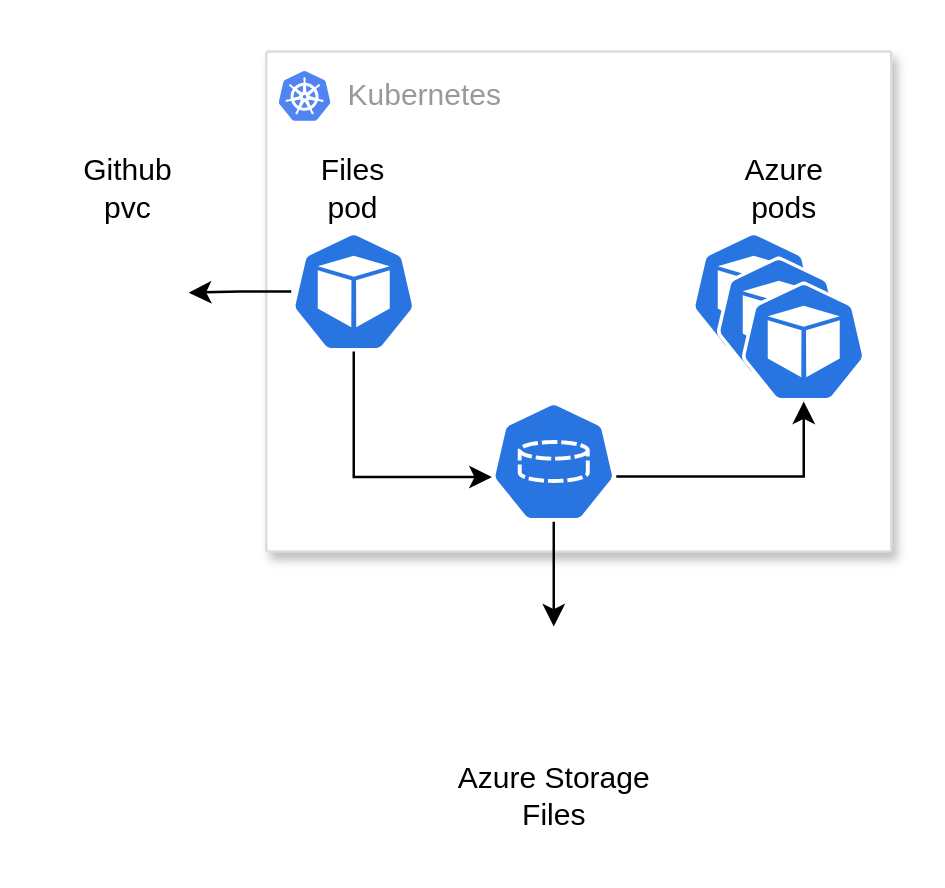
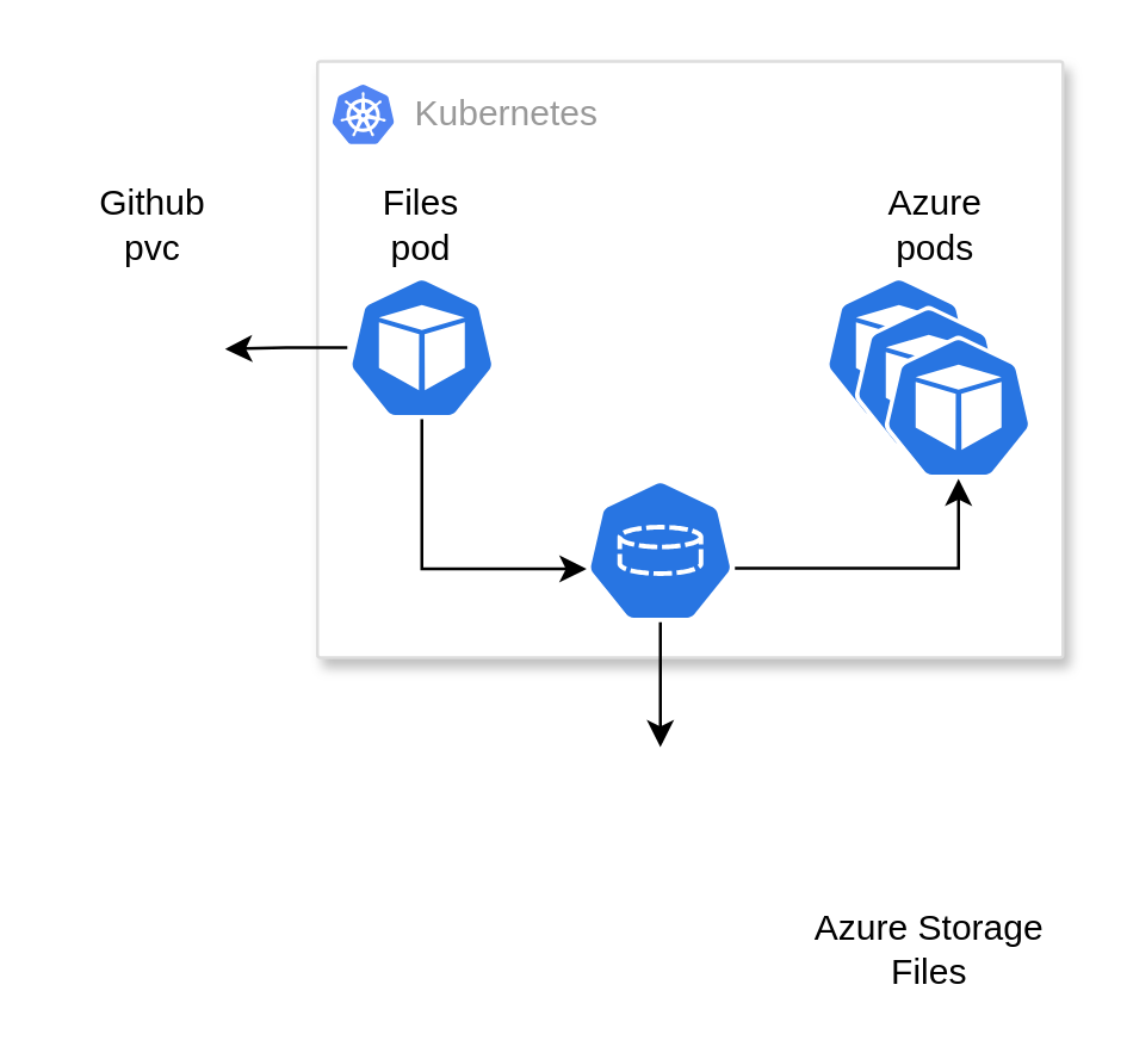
- <mxCell id="16" value="Azure Storage&lt;br&gt;Files" style="text;html=1;align=center;verticalAlign=middle;whiteSpace=wrap;rounded=0;" vertex="1" parent="1"><mxGeometry x="178.5" y="303" width="85" height="30" as="geometry" /></mxCell>
+ <mxCell id="16" value="Azure Storage&lt;br&gt;Files" style="text;html=1;align=center;verticalAlign=middle;whiteSpace=wrap;rounded=0;" vertex="1" parent="1"><mxGeometry x="268.5" y="303" width="85" height="30" as="geometry" /></mxCell>
